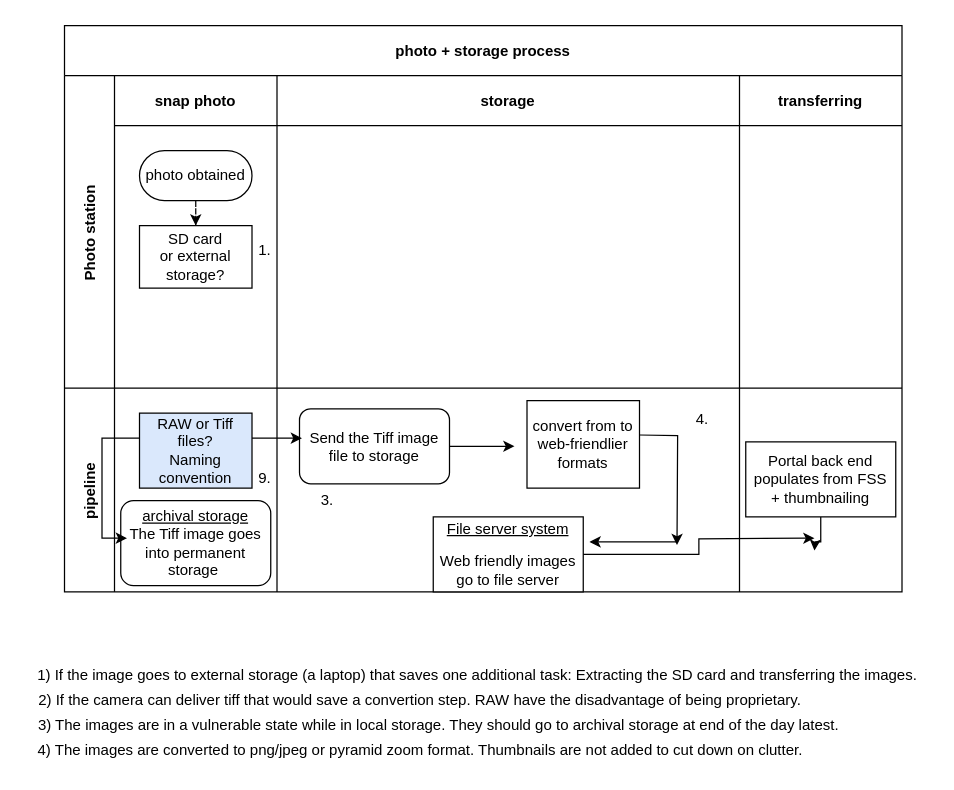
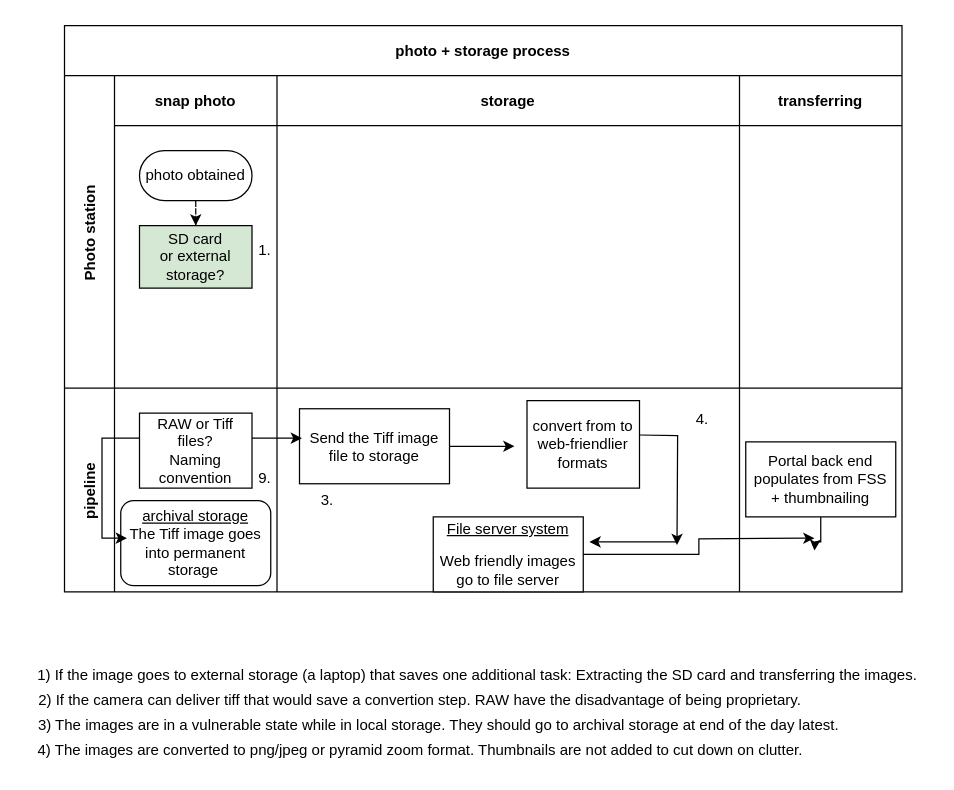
- <mxCell id="7" value="SD card&lt;br&gt;or external storage?" style="rounded=0;whiteSpace=wrap;html=1;" parent="4" vertex="1"><mxGeometry x="20" y="120" width="90" height="50" as="geometry" /></mxCell>
+ <mxCell id="7" value="SD card&lt;br&gt;or external storage?" style="rounded=0;whiteSpace=wrap;html=1;fillColor=#d5e8d4;" parent="4" vertex="1"><mxGeometry x="20" y="120" width="90" height="50" as="geometry" /></mxCell>
- <mxCell id="16" value="Send the Tiff image file to storage" style="whiteSpace=wrap;html=1;rounded=1;" parent="14" vertex="1"><mxGeometry x="18" y="16.5" width="120" height="60" as="geometry" /></mxCell>
+ <mxCell id="16" value="Send the Tiff image file to storage" style="rounded=0;whiteSpace=wrap;html=1;" parent="14" vertex="1"><mxGeometry x="18" y="16.5" width="120" height="60" as="geometry" /></mxCell>
- <mxCell id="12" value="RAW or Tiff files?&lt;br&gt;Naming convention" style="rounded=0;whiteSpace=wrap;html=1;fillColor=#dae8fc;" parent="11" vertex="1"><mxGeometry x="20" y="20" width="90" height="60" as="geometry" /></mxCell>
+ <mxCell id="12" value="RAW or Tiff files?&lt;br&gt;Naming convention" style="rounded=0;whiteSpace=wrap;html=1;" parent="11" vertex="1"><mxGeometry x="20" y="20" width="90" height="60" as="geometry" /></mxCell>
